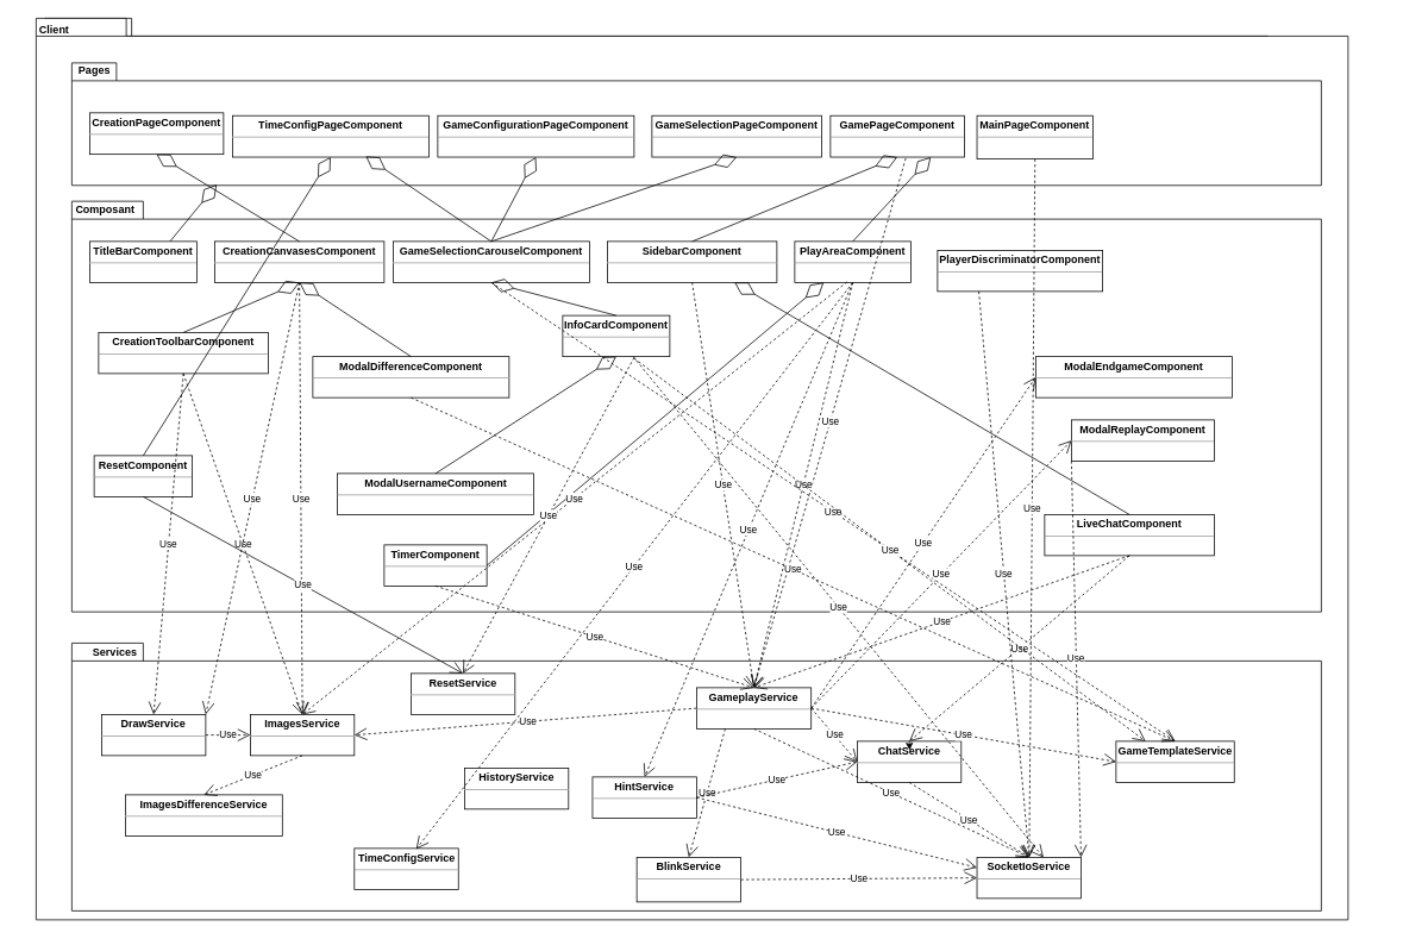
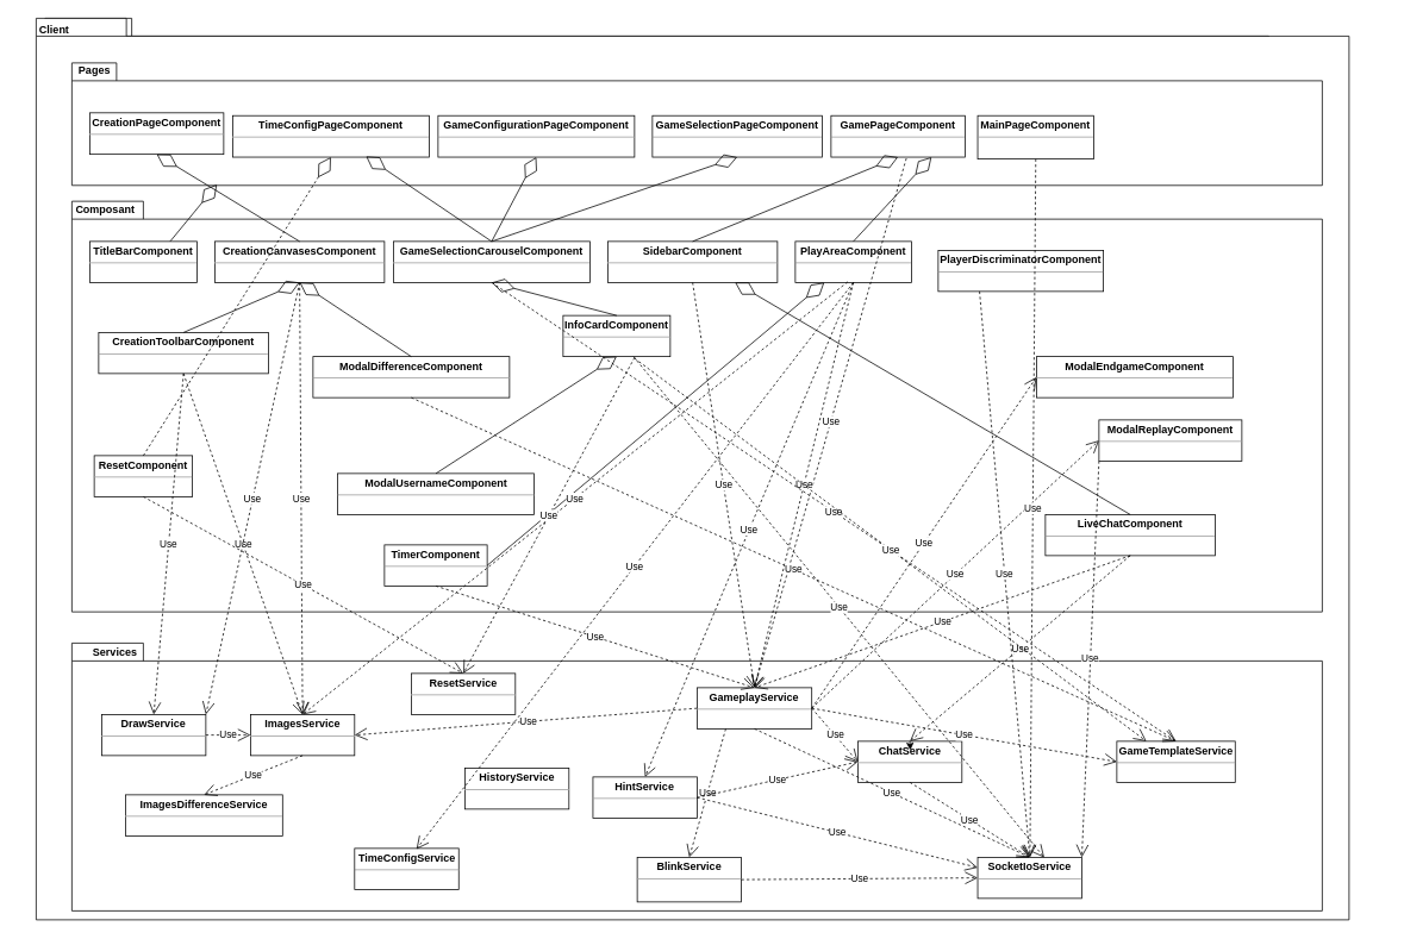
- <mxCell id="167" value="" style="endArrow=diamondThin;endFill=0;endSize=24;html=1;rounded=0;entryX=0.5;entryY=1;entryDx=0;entryDy=0;exitX=0.5;exitY=0;exitDx=0;exitDy=0;" edge="1" parent="1" source="108" target="84"><mxGeometry width="160" relative="1" as="geometry"><mxPoint x="1275" y="586" as="sourcePoint" /><mxPoint x="833" y="326" as="targetPoint" /></mxGeometry></mxCell>
+ <mxCell id="167" value="" style="endArrow=diamondThin;endFill=0;endSize=24;html=1;rounded=0;entryX=0.5;entryY=1;entryDx=0;entryDy=0;exitX=0.5;exitY=0;exitDx=0;exitDy=0;dashed=1;" edge="1" parent="1" source="108" target="84"><mxGeometry width="160" relative="1" as="geometry"><mxPoint x="1275" y="586" as="sourcePoint" /><mxPoint x="833" y="326" as="targetPoint" /></mxGeometry></mxCell>
- <mxCell id="107" value="&lt;p style=&quot;margin:0px;margin-top:4px;text-align:center;&quot;&gt;&lt;b&gt;ModalReplayComponent&lt;/b&gt;&lt;/p&gt;&lt;hr size=&quot;1&quot;&gt;&lt;div style=&quot;height:2px;&quot;&gt;&lt;/div&gt;" style="verticalAlign=top;align=left;overflow=fill;fontSize=12;fontFamily=Helvetica;html=1;whiteSpace=wrap;" parent="85" vertex="1"><mxGeometry x="1120" y="245" width="160" height="46" as="geometry" /></mxCell>
+ <mxCell id="107" value="&lt;p style=&quot;margin:0px;margin-top:4px;text-align:center;&quot;&gt;&lt;b&gt;ModalReplayComponent&lt;/b&gt;&lt;/p&gt;&lt;hr size=&quot;1&quot;&gt;&lt;div style=&quot;height:2px;&quot;&gt;&lt;/div&gt;" style="verticalAlign=top;align=left;overflow=fill;fontSize=12;fontFamily=Helvetica;html=1;whiteSpace=wrap;" parent="85" vertex="1"><mxGeometry x="1150" y="245" width="160" height="46" as="geometry" /></mxCell>
- <mxCell id="166" value="Use" style="endArrow=open;endSize=12;dashed=0;html=1;rounded=0;exitX=0.5;exitY=1;exitDx=0;exitDy=0;entryX=0.5;entryY=0;entryDx=0;entryDy=0;" edge="1" parent="1" source="108" target="134"><mxGeometry width="160" relative="1" as="geometry"><mxPoint x="720" y="410" as="sourcePoint" /><mxPoint x="528" y="764" as="targetPoint" /></mxGeometry></mxCell>
+ <mxCell id="166" value="Use" style="endArrow=open;endSize=12;dashed=1;html=1;rounded=0;exitX=0.5;exitY=1;exitDx=0;exitDy=0;entryX=0.5;entryY=0;entryDx=0;entryDy=0;" edge="1" parent="1" source="108" target="134"><mxGeometry width="160" relative="1" as="geometry"><mxPoint x="720" y="410" as="sourcePoint" /><mxPoint x="528" y="764" as="targetPoint" /></mxGeometry></mxCell>
